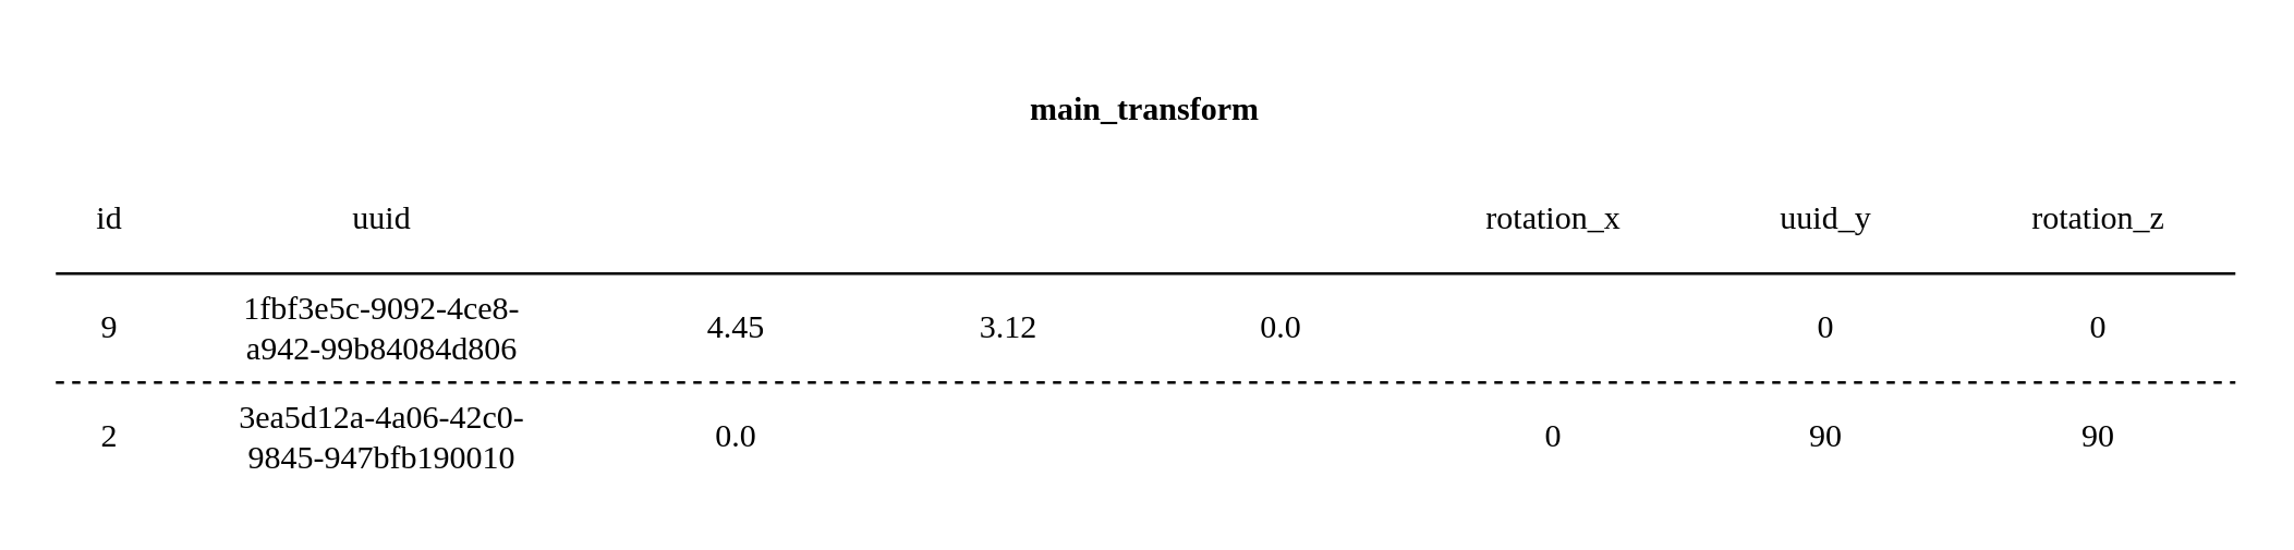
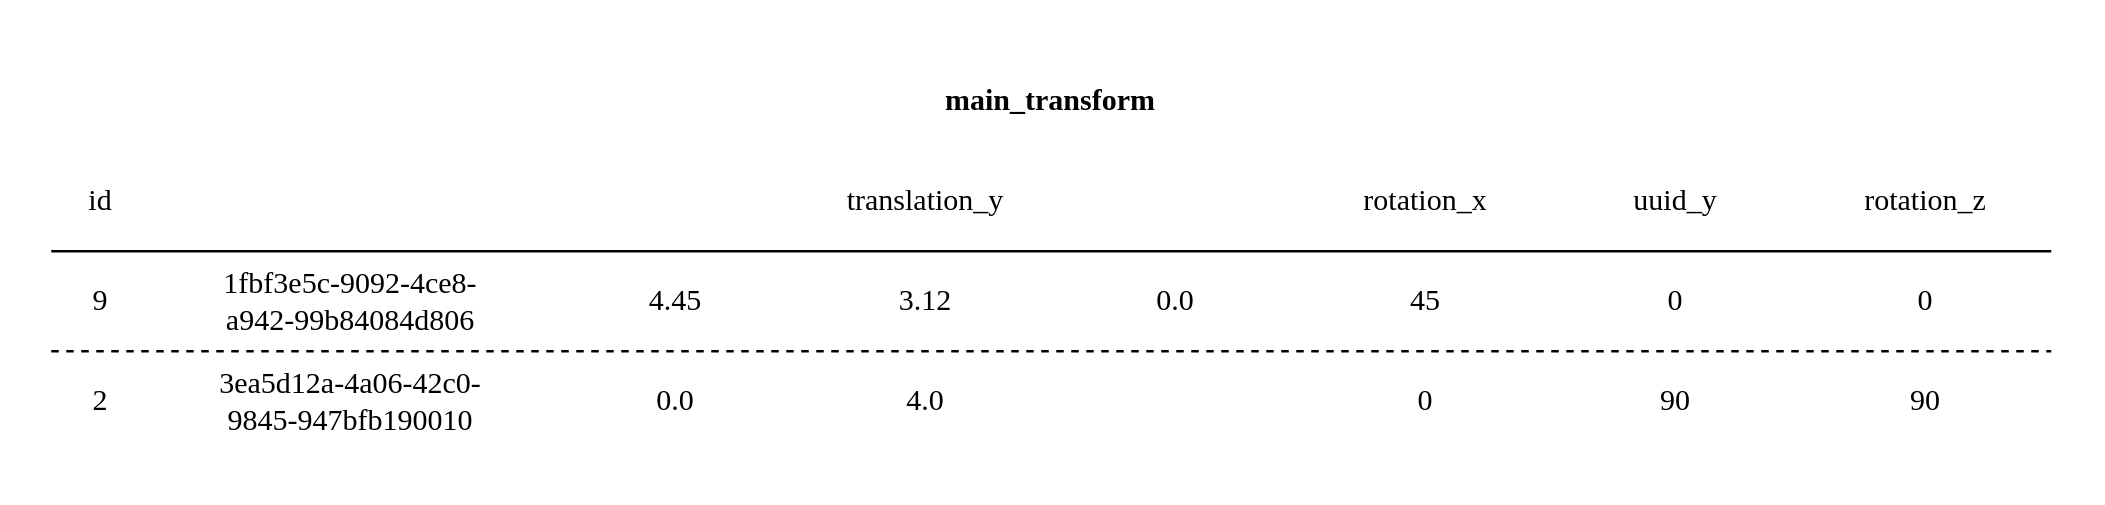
- <mxCell id="3" value="uuid" style="rounded=0;whiteSpace=wrap;html=1;fontFamily=Lucida Console;fillColor=none;strokeColor=none;" parent="1" vertex="1"><mxGeometry x="60" y="60" width="160" height="40" as="geometry" /></mxCell>
+ <mxCell id="12" value="translation_y" style="rounded=0;whiteSpace=wrap;html=1;fontFamily=Lucida Console;fillColor=none;strokeColor=none;" parent="1" vertex="1"><mxGeometry x="320" y="60" width="100" height="40" as="geometry" /></mxCell>
+ <mxCell id="18" value="45" style="rounded=0;whiteSpace=wrap;html=1;fontFamily=Lucida Console;fillColor=none;strokeColor=none;" vertex="1" parent="1"><mxGeometry x="520" y="100" width="100" height="40" as="geometry" /></mxCell>
+ <mxCell id="22" value="4.0" style="rounded=0;whiteSpace=wrap;html=1;fontFamily=Lucida Console;fillColor=none;strokeColor=none;" vertex="1" parent="1"><mxGeometry x="320" y="140" width="100" height="40" as="geometry" /></mxCell>
